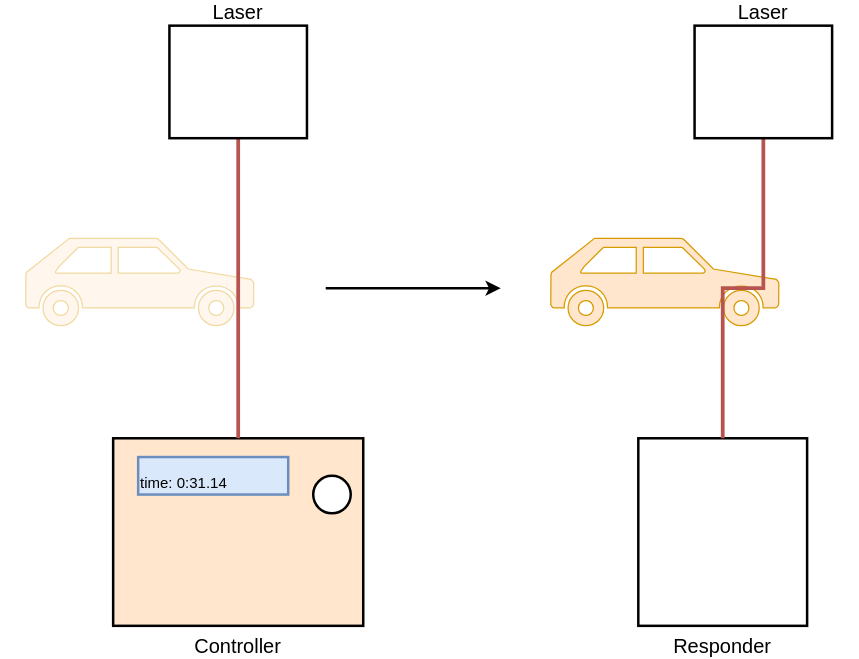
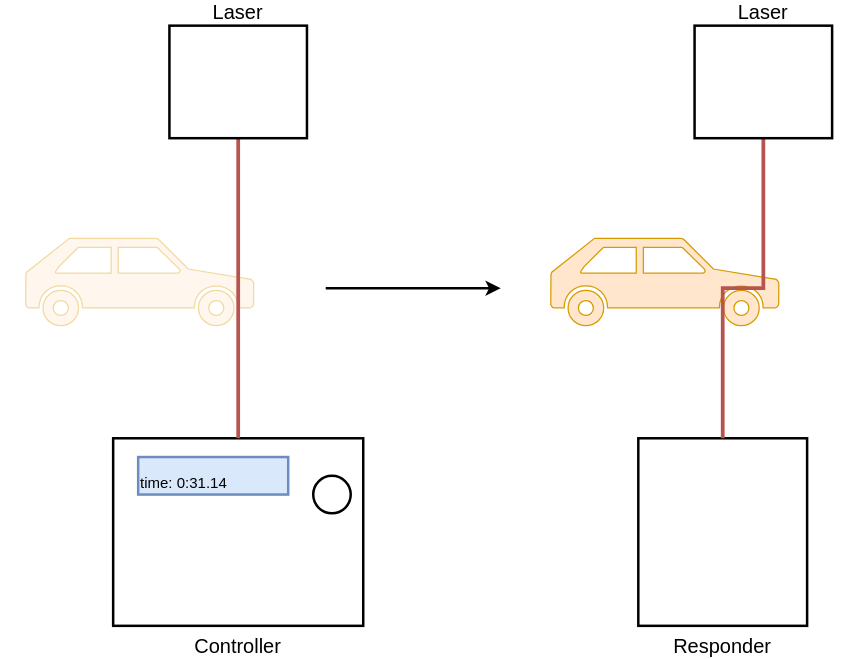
- <mxCell id="4" value="Controller" style="rounded=0;labelPosition=center;verticalLabelPosition=bottom;align=center;verticalAlign=top;fontSize=16;strokeWidth=2;fillColor=#ffe6cc;" parent="1" vertex="1"><mxGeometry x="90" y="350" width="200" height="150" as="geometry" /></mxCell>
+ <mxCell id="4" value="Controller" style="rounded=0;labelPosition=center;verticalLabelPosition=bottom;align=center;verticalAlign=top;fontSize=16;strokeWidth=2;" parent="1" vertex="1"><mxGeometry x="90" y="350" width="200" height="150" as="geometry" /></mxCell>
